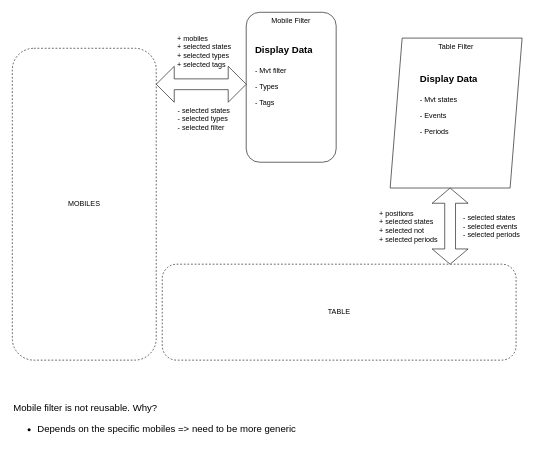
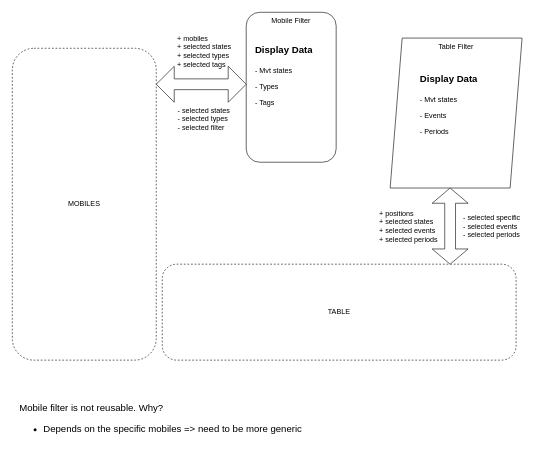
- <mxCell id="8" value="&lt;h1&gt;&lt;font style=&quot;font-size: 16px;&quot;&gt;Display Data&lt;/font&gt;&lt;/h1&gt;&lt;p&gt;- Mvt filter&lt;/p&gt;&lt;p&gt;- Types&lt;/p&gt;&lt;p&gt;- Tags&lt;/p&gt;" style="text;html=1;strokeColor=none;fillColor=none;spacing=5;spacingTop=-20;whiteSpace=wrap;overflow=hidden;rounded=0;" parent="6" vertex="1"><mxGeometry x="10" y="40" width="130" height="180" as="geometry" /></mxCell>
+ <mxCell id="8" value="&lt;h1&gt;&lt;font style=&quot;font-size: 16px;&quot;&gt;Display Data&lt;/font&gt;&lt;/h1&gt;&lt;p&gt;- Mvt states&lt;/p&gt;&lt;p&gt;- Types&lt;/p&gt;&lt;p&gt;- Tags&lt;/p&gt;" style="text;html=1;strokeColor=none;fillColor=none;spacing=5;spacingTop=-20;whiteSpace=wrap;overflow=hidden;rounded=0;" parent="6" vertex="1"><mxGeometry x="10" y="40" width="130" height="180" as="geometry" /></mxCell>
- <mxCell id="16" value="+ positions&lt;br&gt;+ selected states&lt;br&gt;+ selected not&lt;br&gt;+ selected periods" style="text;html=1;strokeColor=none;fillColor=none;align=left;verticalAlign=middle;whiteSpace=wrap;rounded=0;" parent="1" vertex="1"><mxGeometry x="630" y="336.5" width="100" height="80" as="geometry" /></mxCell>
+ <mxCell id="16" value="+ positions&lt;br&gt;+ selected states&lt;br&gt;+ selected events&lt;br&gt;+ selected periods" style="text;html=1;strokeColor=none;fillColor=none;align=left;verticalAlign=middle;whiteSpace=wrap;rounded=0;" parent="1" vertex="1"><mxGeometry x="630" y="336.5" width="100" height="80" as="geometry" /></mxCell>
- <mxCell id="9" value="- selected states&lt;br&gt;- selected events&lt;br&gt;- selected periods" style="text;html=1;strokeColor=none;fillColor=none;align=left;verticalAlign=middle;whiteSpace=wrap;rounded=0;" parent="1" vertex="1"><mxGeometry x="770" y="336.5" width="100" height="80" as="geometry" /></mxCell>
+ <mxCell id="9" value="- selected specific&lt;br&gt;- selected events&lt;br&gt;- selected periods" style="text;html=1;strokeColor=none;fillColor=none;align=left;verticalAlign=middle;whiteSpace=wrap;rounded=0;" parent="1" vertex="1"><mxGeometry x="770" y="336.5" width="100" height="80" as="geometry" /></mxCell>
- <mxCell id="5" value="&lt;div&gt;&lt;span style=&quot;background-color: initial;&quot;&gt;Mobile filter is not reusable. Why?&lt;/span&gt;&lt;br&gt;&lt;/div&gt;&lt;ul&gt;&lt;li&gt;&lt;span style=&quot;background-color: initial;&quot;&gt;Depends on the specific mobiles =&amp;gt; need to be more generic&amp;nbsp;&lt;/span&gt;&lt;br&gt;&lt;/li&gt;&lt;/ul&gt;" style="text;strokeColor=none;fillColor=none;html=1;whiteSpace=wrap;verticalAlign=middle;overflow=hidden;fontSize=16;" parent="1" vertex="1"><mxGeometry x="20" y="650" width="630" height="110" as="geometry" /></mxCell>
+ <mxCell id="5" value="&lt;div&gt;&lt;span style=&quot;background-color: initial;&quot;&gt;Mobile filter is not reusable. Why?&lt;/span&gt;&lt;br&gt;&lt;/div&gt;&lt;ul&gt;&lt;li&gt;&lt;span style=&quot;background-color: initial;&quot;&gt;Depends on the specific mobiles =&amp;gt; need to be more generic&amp;nbsp;&lt;/span&gt;&lt;br&gt;&lt;/li&gt;&lt;/ul&gt;" style="text;strokeColor=none;fillColor=none;html=1;whiteSpace=wrap;verticalAlign=middle;overflow=hidden;fontSize=16;" parent="1" vertex="1"><mxGeometry x="30" y="650" width="630" height="110" as="geometry" /></mxCell>
